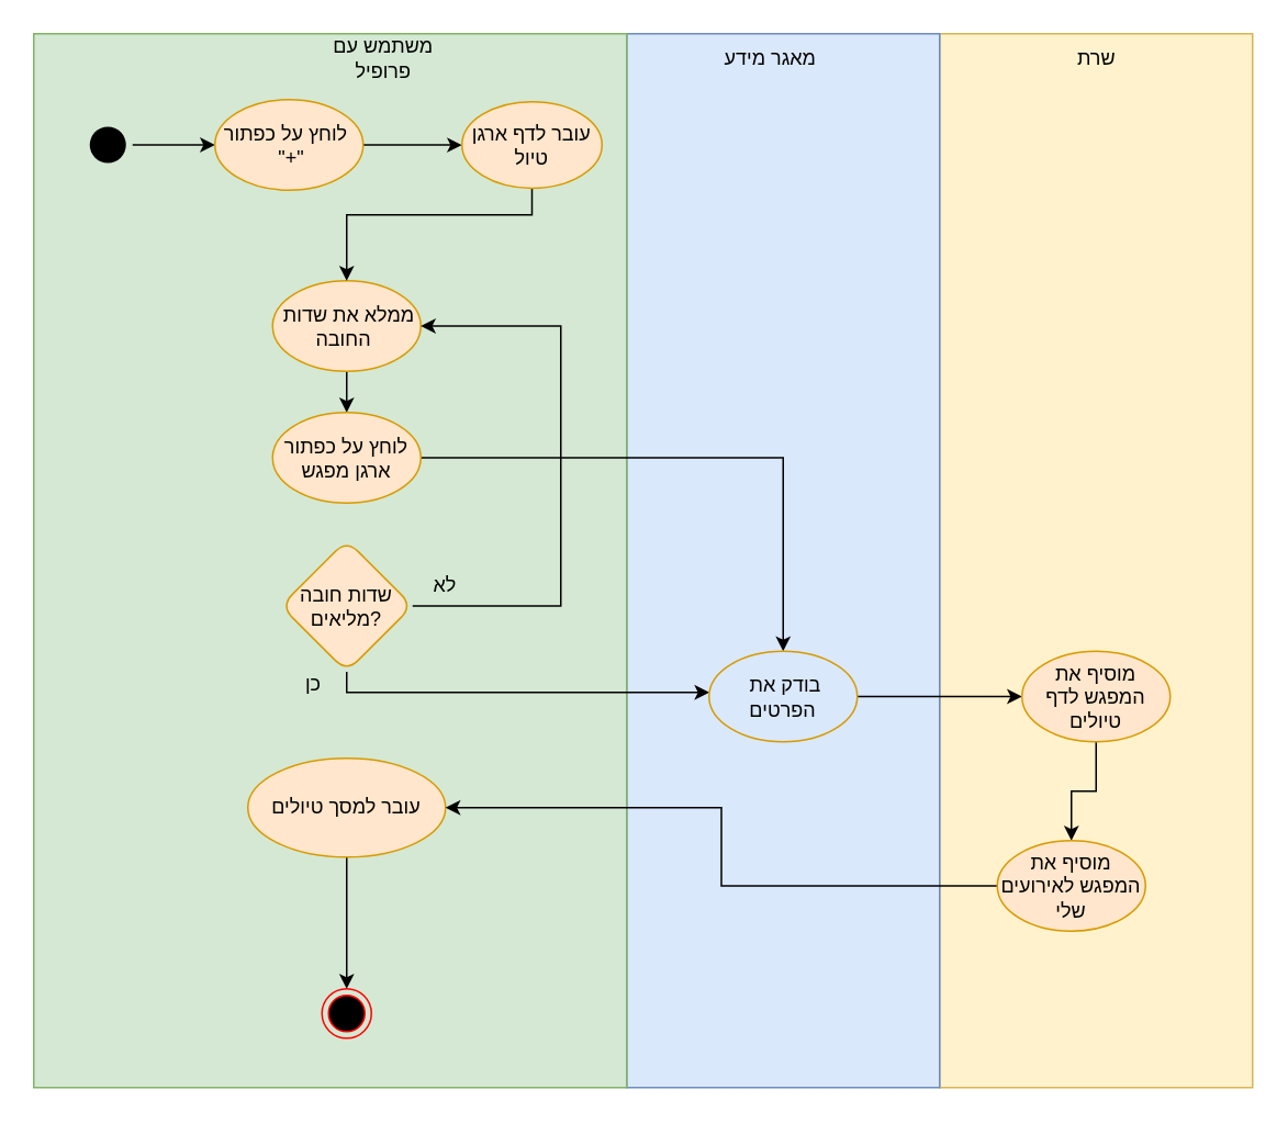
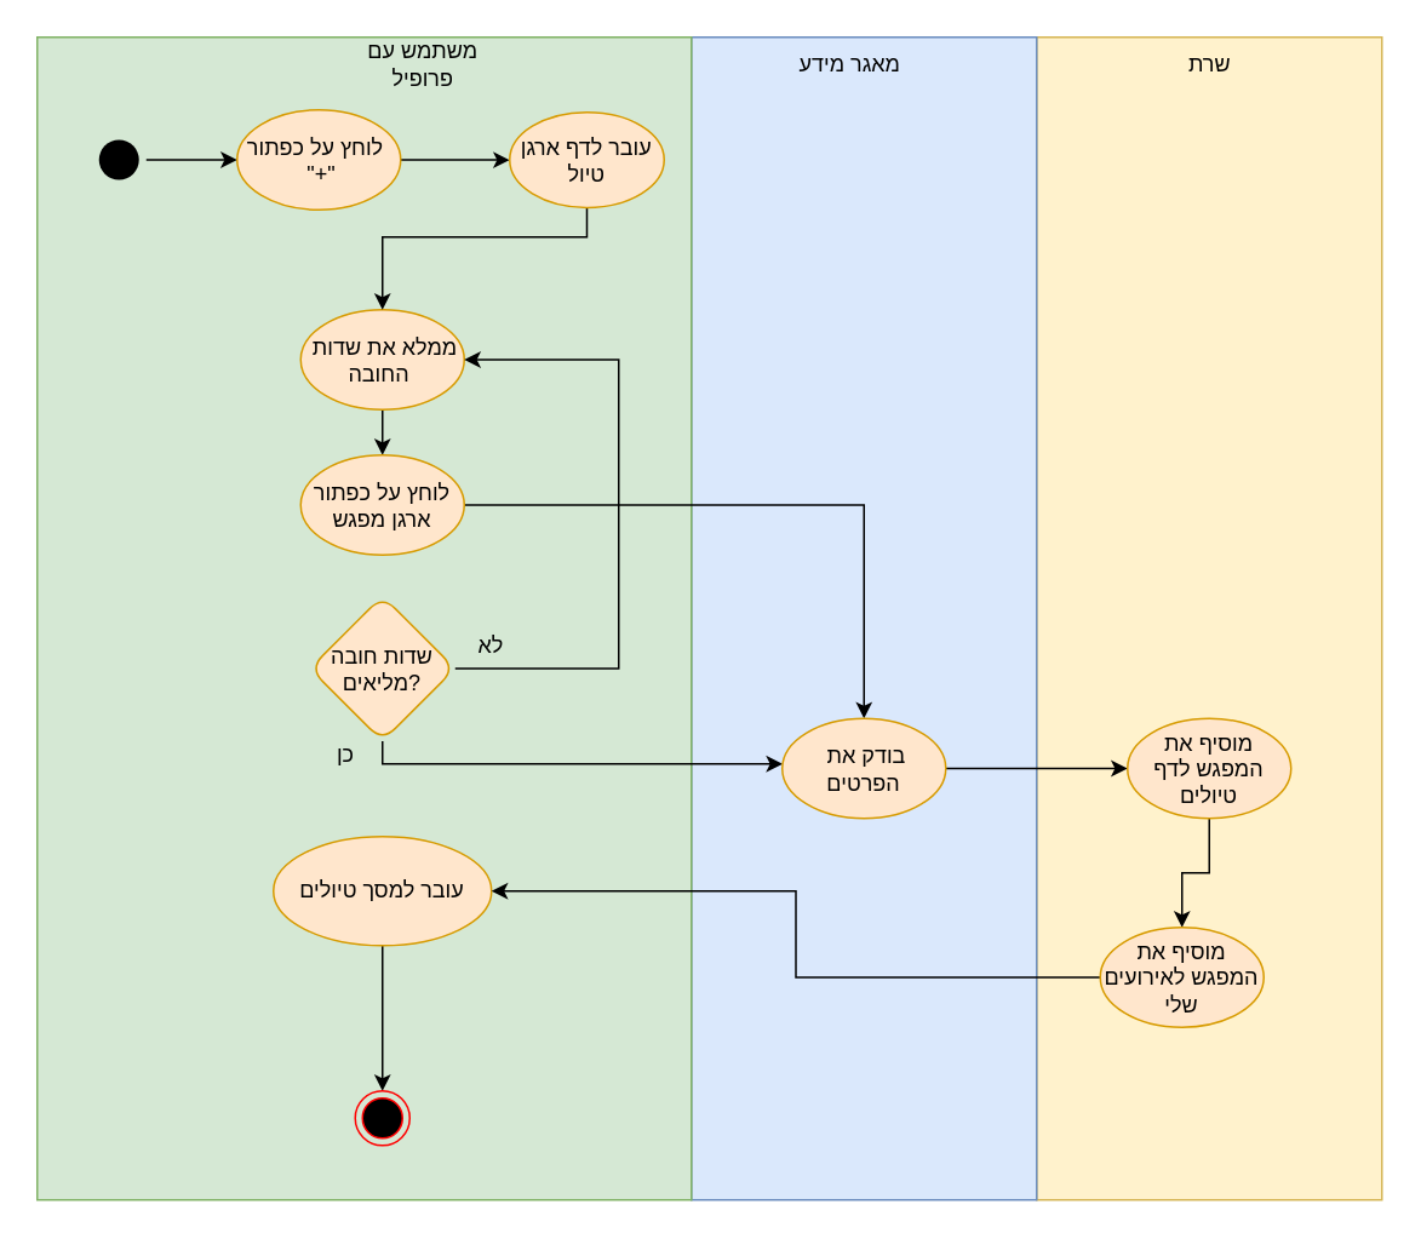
- <mxCell id="15" value="בודק את&amp;nbsp; הפרטים" style="ellipse;whiteSpace=wrap;html=1;rounded=1;fillColor=#dae8fc;strokeColor=#d79b00;" parent="1" vertex="1"><mxGeometry x="430" y="395" width="90" height="55" as="geometry" /></mxCell>
+ <mxCell id="15" value="בודק את&amp;nbsp; הפרטים" style="ellipse;whiteSpace=wrap;html=1;rounded=1;fillColor=#ffe6cc;strokeColor=#d79b00;" parent="1" vertex="1"><mxGeometry x="430" y="395" width="90" height="55" as="geometry" /></mxCell>
